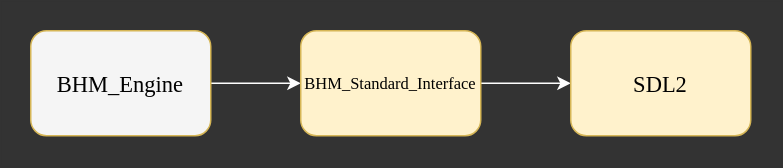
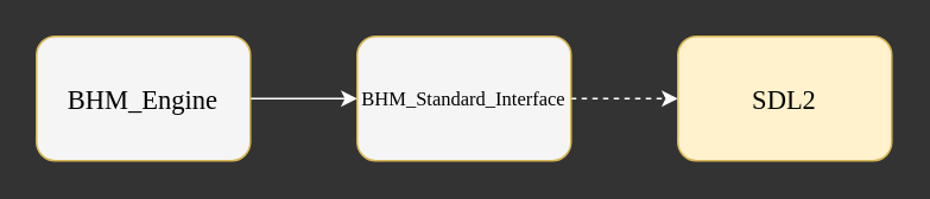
- <mxCell id="5" value="&lt;span style=&quot;white-space: normal&quot;&gt;&lt;font style=&quot;font-size: 11px&quot; face=&quot;Times New Roman&quot;&gt;BHM_Standard_Interface&lt;/font&gt;&lt;/span&gt;" style="rounded=1;whiteSpace=wrap;html=1;fillColor=#fff2cc;strokeColor=#d6b656;" vertex="1" parent="1"><mxGeometry x="200" y="20" width="120" height="70" as="geometry" /></mxCell>
+ <mxCell id="5" value="&lt;span style=&quot;white-space: normal&quot;&gt;&lt;font style=&quot;font-size: 11px&quot; face=&quot;Times New Roman&quot;&gt;BHM_Standard_Interface&lt;/font&gt;&lt;/span&gt;" style="rounded=1;whiteSpace=wrap;html=1;fillColor=#f5f5f5;strokeColor=#d6b656;" vertex="1" parent="1"><mxGeometry x="200" y="20" width="120" height="70" as="geometry" /></mxCell>
- <mxCell id="4" style="edgeStyle=orthogonalEdgeStyle;rounded=0;orthogonalLoop=1;jettySize=auto;html=1;entryX=0;entryY=0.5;entryDx=0;entryDy=0;strokeColor=#FFFFFF;" edge="1" parent="1" source="5" target="6"><mxGeometry relative="1" as="geometry" /></mxCell>
+ <mxCell id="4" style="edgeStyle=orthogonalEdgeStyle;rounded=0;orthogonalLoop=1;jettySize=auto;html=1;entryX=0;entryY=0.5;entryDx=0;entryDy=0;strokeColor=#FFFFFF;dashed=1;" edge="1" parent="1" source="5" target="6"><mxGeometry relative="1" as="geometry" /></mxCell>
